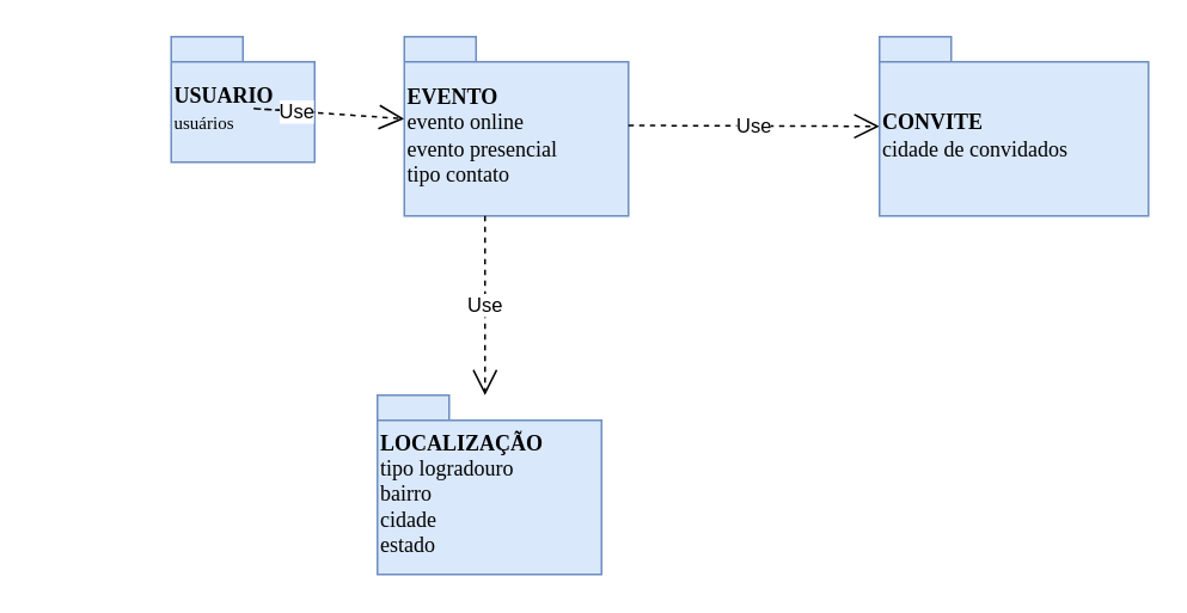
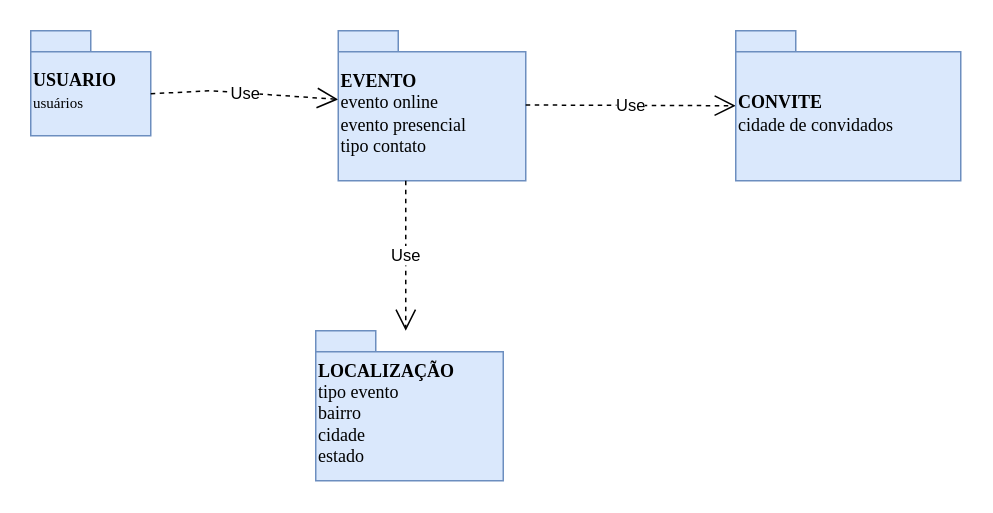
- <mxCell id="2" value="&lt;div style=&quot;&quot;&gt;&lt;span style=&quot;font-family: &amp;quot;Lucida Console&amp;quot;; background-color: initial;&quot;&gt;USUARIO&lt;/span&gt;&lt;/div&gt;&lt;font face=&quot;Lucida Console&quot;&gt;&lt;div style=&quot;&quot;&gt;&lt;span style=&quot;font-size: 10px; font-weight: normal; background-color: initial;&quot;&gt;usuários&lt;/span&gt;&lt;/div&gt;&lt;/font&gt;" style="shape=folder;fontStyle=1;spacingTop=10;tabWidth=40;tabHeight=14;tabPosition=left;html=1;whiteSpace=wrap;fillColor=#dae8fc;strokeColor=#6c8ebf;labelBackgroundColor=none;align=left;" vertex="1" parent="1"><mxGeometry x="95" y="20" width="80" height="70" as="geometry" /></mxCell>
+ <mxCell id="2" value="&lt;div style=&quot;&quot;&gt;&lt;span style=&quot;font-family: &amp;quot;Lucida Console&amp;quot;; background-color: initial;&quot;&gt;USUARIO&lt;/span&gt;&lt;/div&gt;&lt;font face=&quot;Lucida Console&quot;&gt;&lt;div style=&quot;&quot;&gt;&lt;span style=&quot;font-size: 10px; font-weight: normal; background-color: initial;&quot;&gt;usuários&lt;/span&gt;&lt;/div&gt;&lt;/font&gt;" style="shape=folder;fontStyle=1;spacingTop=10;tabWidth=40;tabHeight=14;tabPosition=left;html=1;whiteSpace=wrap;fillColor=#dae8fc;strokeColor=#6c8ebf;labelBackgroundColor=none;align=left;" vertex="1" parent="1"><mxGeometry x="20" y="20" width="80" height="70" as="geometry" /></mxCell>
- <mxCell id="8" value="LOCALIZAÇÃO&lt;br&gt;&lt;span style=&quot;font-weight: 400;&quot;&gt;tipo logradouro&lt;br&gt;&lt;/span&gt;&lt;span style=&quot;font-weight: normal;&quot;&gt;bairro&lt;br&gt;cidade&lt;br&gt;estado&lt;/span&gt;" style="shape=folder;fontStyle=1;spacingTop=10;tabWidth=40;tabHeight=14;tabPosition=left;html=1;whiteSpace=wrap;fillColor=#dae8fc;strokeColor=#6c8ebf;fontFamily=Lucida Console;align=left;" vertex="1" parent="1"><mxGeometry x="210" y="220" width="125" height="100" as="geometry" /></mxCell>
+ <mxCell id="8" value="LOCALIZAÇÃO&lt;br&gt;&lt;span style=&quot;font-weight: 400;&quot;&gt;tipo evento&lt;br&gt;&lt;/span&gt;&lt;span style=&quot;font-weight: normal;&quot;&gt;bairro&lt;br&gt;cidade&lt;br&gt;estado&lt;/span&gt;" style="shape=folder;fontStyle=1;spacingTop=10;tabWidth=40;tabHeight=14;tabPosition=left;html=1;whiteSpace=wrap;fillColor=#dae8fc;strokeColor=#6c8ebf;fontFamily=Lucida Console;align=left;" vertex="1" parent="1"><mxGeometry x="210" y="220" width="125" height="100" as="geometry" /></mxCell>
